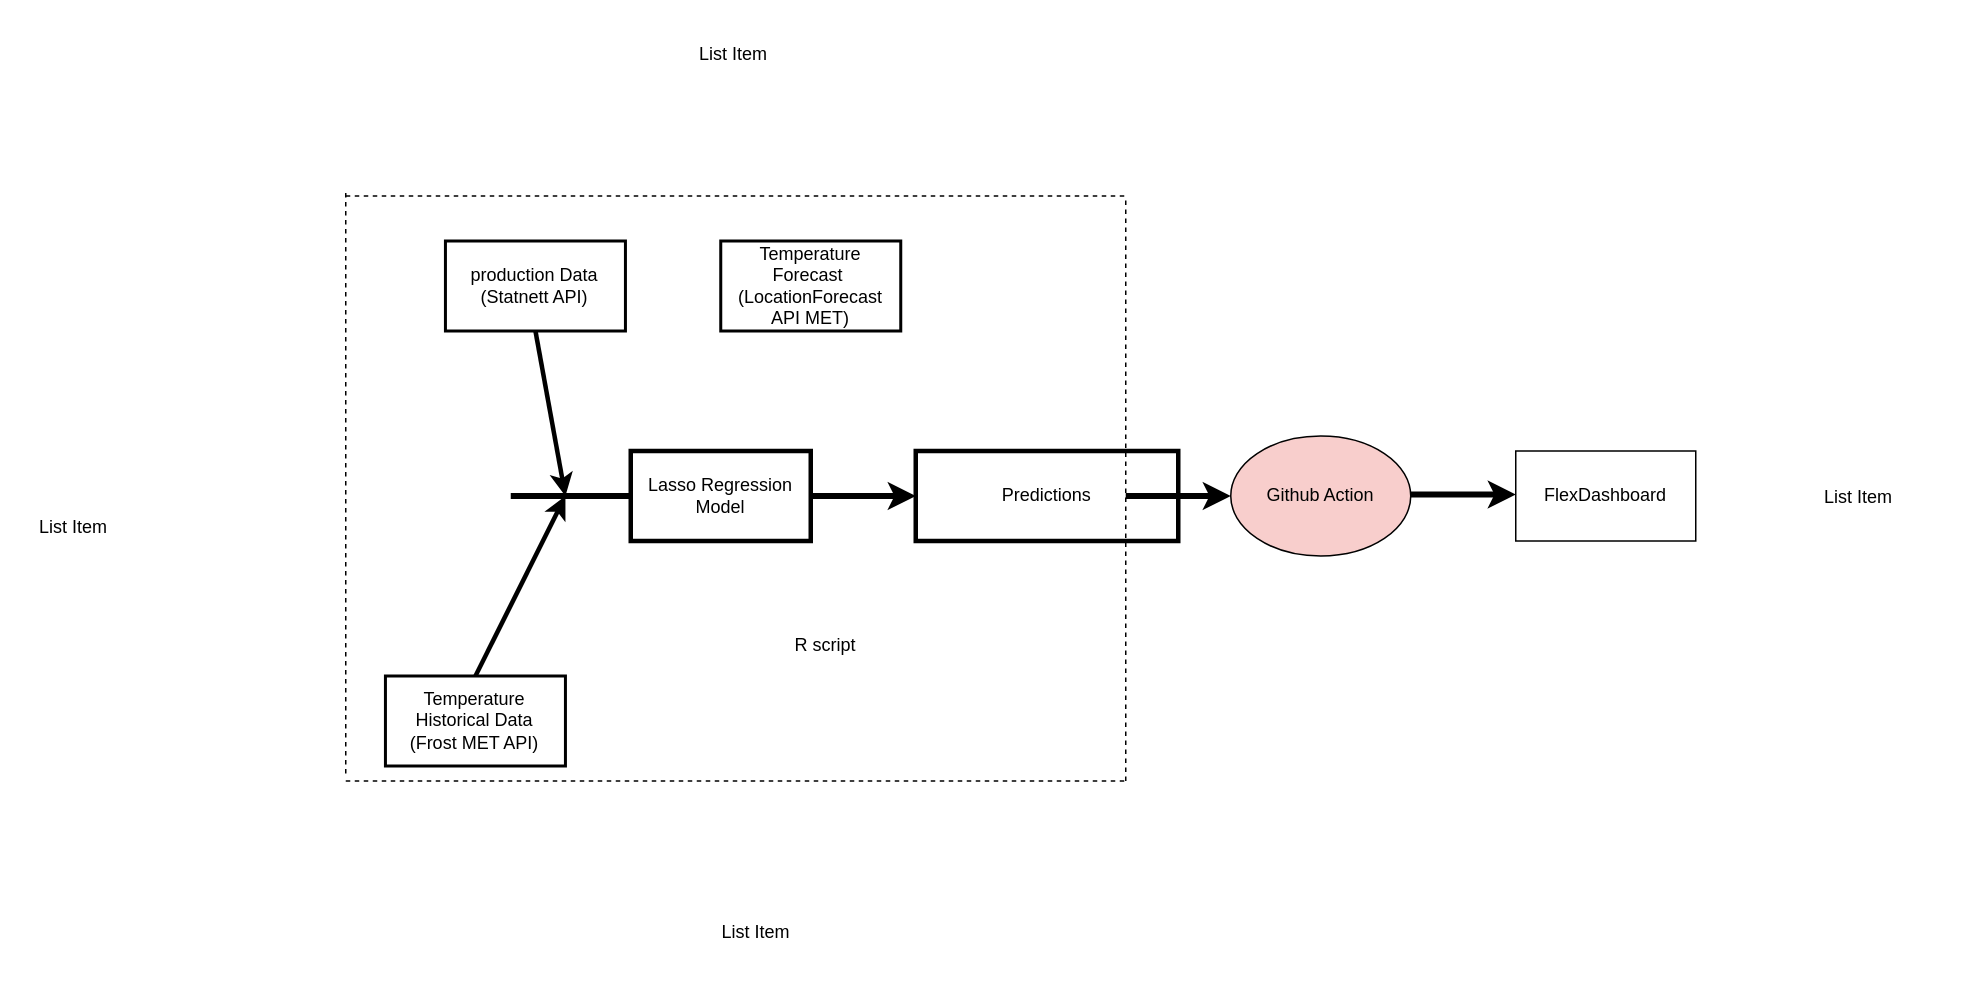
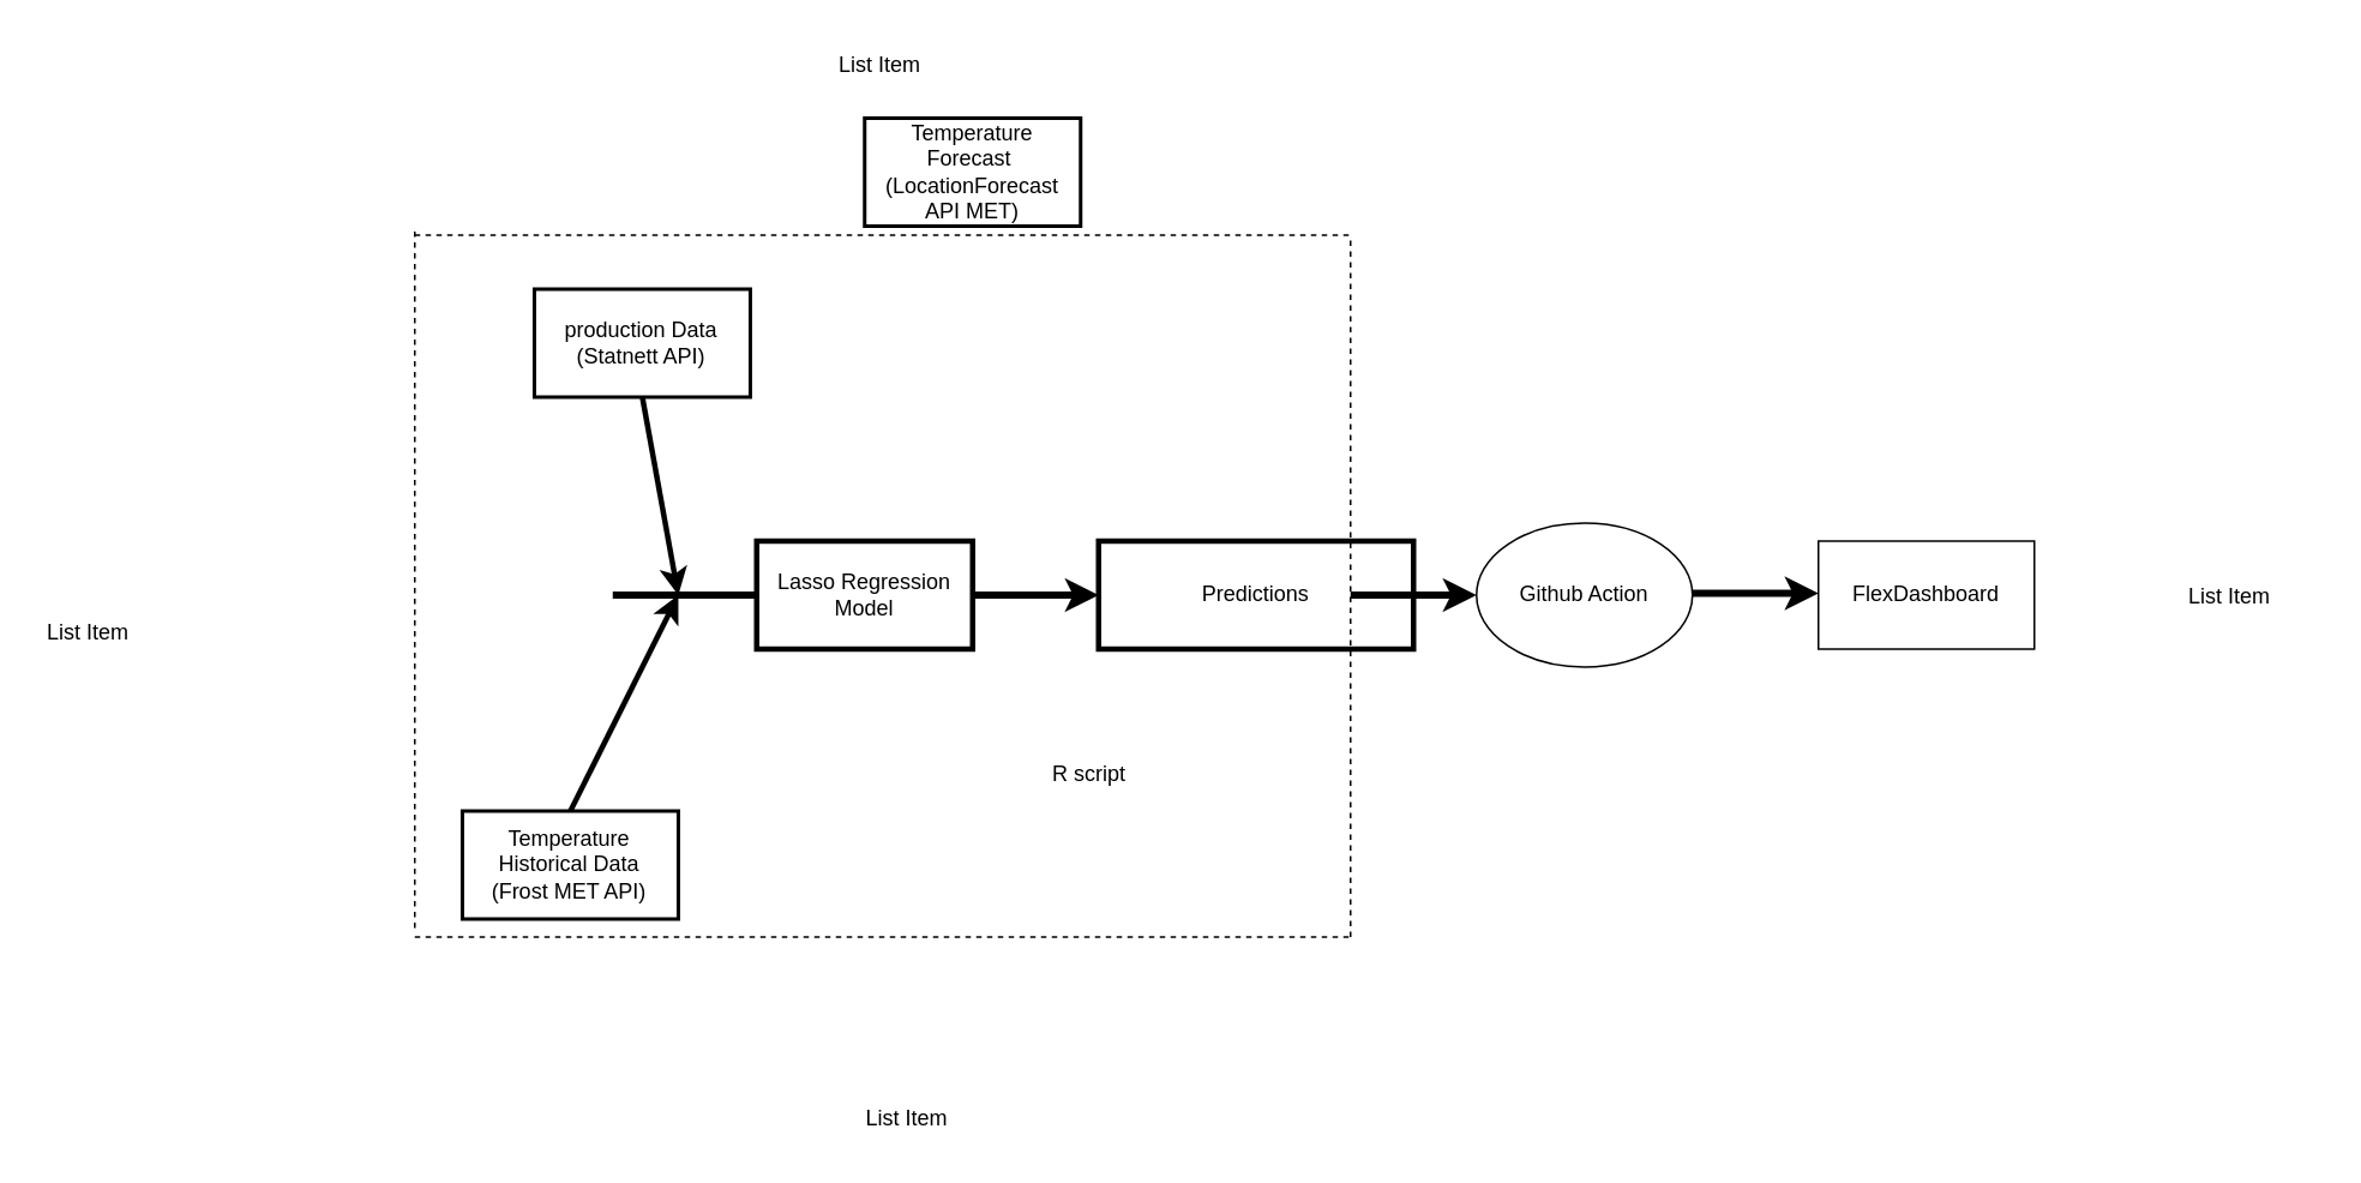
- <mxCell id="8" value="Temperature Forecast &#10;(LocationForecast API MET)" style="whiteSpace=wrap;strokeWidth=2" parent="1" vertex="1"><mxGeometry x="480" y="160" width="120" height="60" as="geometry" /></mxCell>
+ <mxCell id="8" value="Temperature Forecast &#10;(LocationForecast API MET)" style="whiteSpace=wrap;strokeWidth=2" parent="1" vertex="1"><mxGeometry x="480" y="65" width="120" height="60" as="geometry" /></mxCell>
- <mxCell id="18" value="Github Action" style="ellipse;whiteSpace=wrap;html=1;fillColor=#f8cecc;" vertex="1" parent="1"><mxGeometry x="820" y="290" width="120" height="80" as="geometry" /></mxCell>
+ <mxCell id="18" value="Github Action" style="ellipse;whiteSpace=wrap;html=1;" vertex="1" parent="1"><mxGeometry x="820" y="290" width="120" height="80" as="geometry" /></mxCell>
- <mxCell id="16" value="R script" style="text;html=1;strokeColor=none;fillColor=none;align=center;verticalAlign=middle;whiteSpace=wrap;rounded=0;" vertex="1" parent="1"><mxGeometry x="515" y="420" width="70" height="20" as="geometry" /></mxCell>
+ <mxCell id="16" value="R script" style="text;html=1;strokeColor=none;fillColor=none;align=center;verticalAlign=middle;whiteSpace=wrap;rounded=0;" vertex="1" parent="1"><mxGeometry x="570" y="420" width="70" height="20" as="geometry" /></mxCell>
